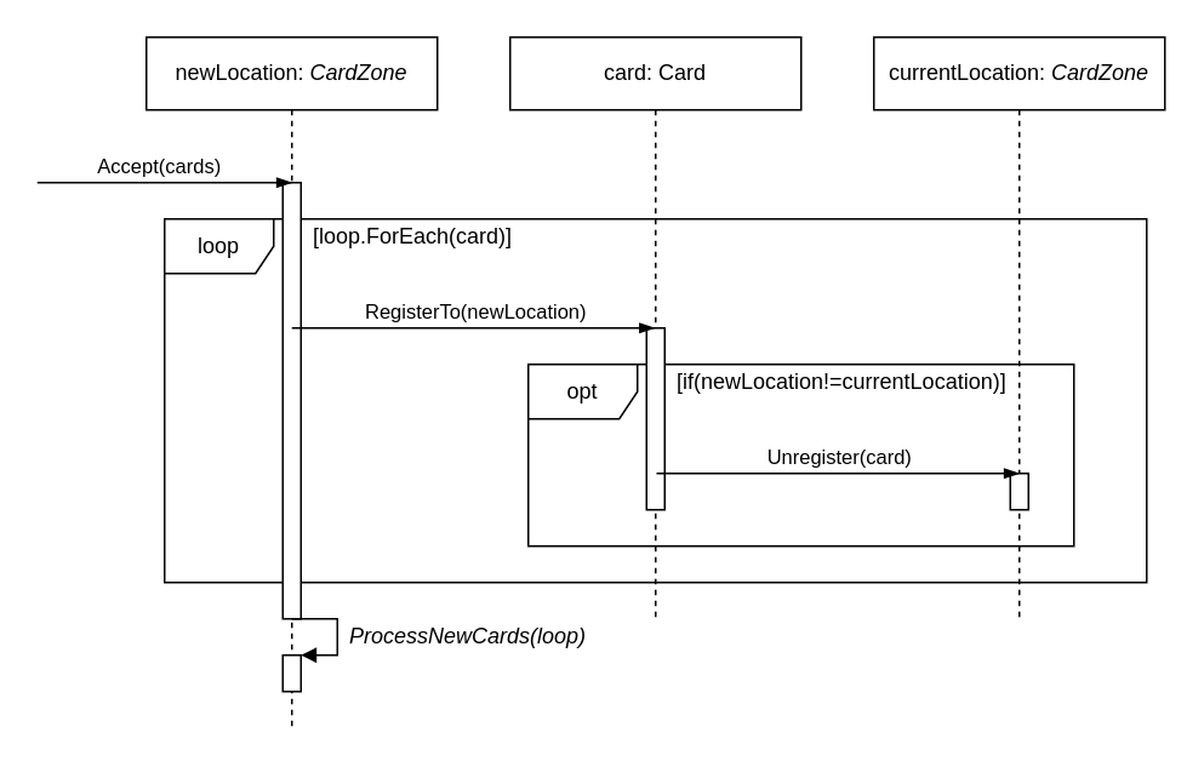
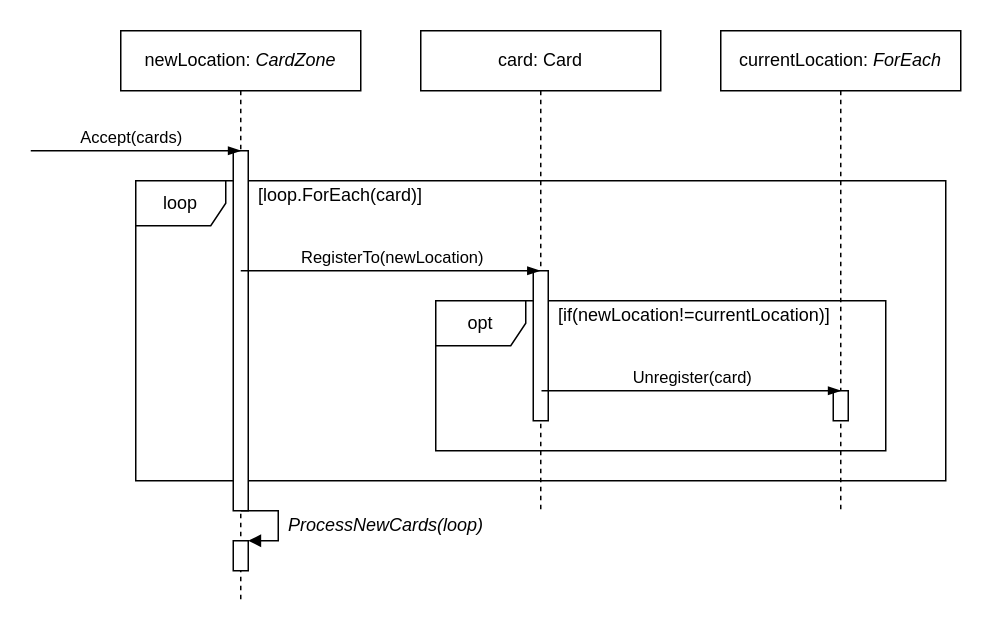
- <mxCell id="8" value="currentLocation: &lt;i&gt;CardZone&lt;/i&gt;" style="shape=umlLifeline;perimeter=lifelinePerimeter;whiteSpace=wrap;html=1;container=1;collapsible=0;recursiveResize=0;outlineConnect=0;" vertex="1" parent="1"><mxGeometry x="480" y="20" width="160" height="320" as="geometry" /></mxCell>
+ <mxCell id="8" value="currentLocation: &lt;i&gt;ForEach&lt;/i&gt;" style="shape=umlLifeline;perimeter=lifelinePerimeter;whiteSpace=wrap;html=1;container=1;collapsible=0;recursiveResize=0;outlineConnect=0;" vertex="1" parent="1"><mxGeometry x="480" y="20" width="160" height="320" as="geometry" /></mxCell>
